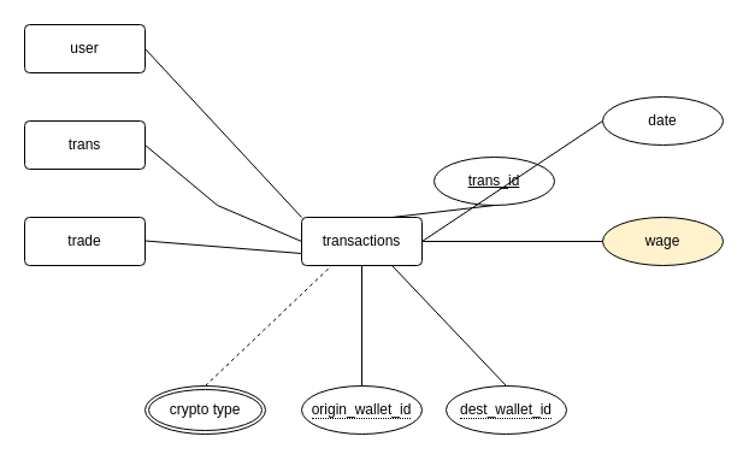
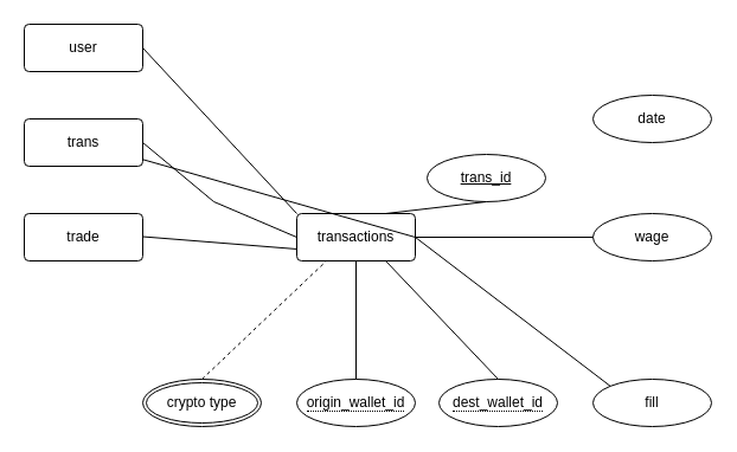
- <mxCell id="21" value="" style="endArrow=none;html=1;rounded=0;exitX=1;exitY=0.5;exitDx=0;exitDy=0;entryX=0;entryY=0.5;entryDx=0;entryDy=0;" edge="1" parent="1" source="2" target="6"><mxGeometry relative="1" as="geometry"><mxPoint x="430" y="190" as="sourcePoint" /><mxPoint x="590" y="190" as="targetPoint" /></mxGeometry></mxCell>
+ <mxCell id="21" value="" style="endArrow=none;html=1;rounded=0;exitX=1;exitY=0.5;exitDx=0;exitDy=0;" edge="1" parent="1" source="2" target="8"><mxGeometry relative="1" as="geometry"><mxPoint x="430" y="190" as="sourcePoint" /><mxPoint x="590" y="190" as="targetPoint" /></mxGeometry></mxCell>
- <mxCell id="5" value="wage" style="ellipse;whiteSpace=wrap;html=1;align=center;fillColor=#fff2cc;" vertex="1" parent="1"><mxGeometry x="500" y="180" width="100" height="40" as="geometry" /></mxCell>
+ <mxCell id="5" value="wage" style="ellipse;whiteSpace=wrap;html=1;align=center;" vertex="1" parent="1"><mxGeometry x="500" y="180" width="100" height="40" as="geometry" /></mxCell>
+ <mxCell id="19" value="" style="endArrow=none;html=1;rounded=0;exitX=1;exitY=0.5;exitDx=0;exitDy=0;entryX=0;entryY=0;entryDx=0;entryDy=0;" edge="1" parent="1" source="2" target="4"><mxGeometry relative="1" as="geometry"><mxPoint x="200" y="190" as="sourcePoint" /><mxPoint x="360" y="190" as="targetPoint" /></mxGeometry></mxCell>
+ <mxCell id="4" value="fill" style="ellipse;whiteSpace=wrap;html=1;align=center;" vertex="1" parent="1"><mxGeometry x="500" y="320" width="100" height="40" as="geometry" /></mxCell>
